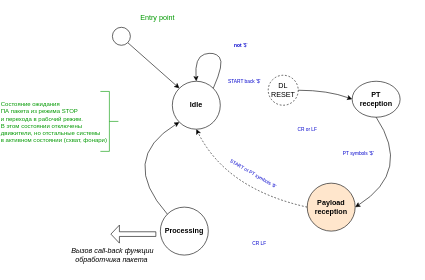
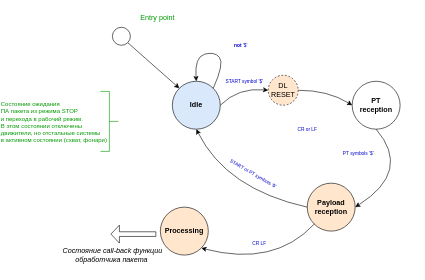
- <mxCell id="10" value="&lt;font color=&quot;#0000cc&quot;&gt;&lt;span style=&quot;font-size: 8px;&quot;&gt;START back '$'&lt;/span&gt;&lt;/font&gt;" style="text;html=1;align=center;verticalAlign=middle;resizable=0;points=[];autosize=1;strokeColor=none;fillColor=none;fontSize=6;fontColor=#808080;" parent="1" vertex="1"><mxGeometry x="275" y="125" width="90" height="20" as="geometry" /></mxCell>
+ <mxCell id="10" value="&lt;font color=&quot;#0000cc&quot;&gt;&lt;span style=&quot;font-size: 8px;&quot;&gt;START symbol '$'&lt;/span&gt;&lt;/font&gt;" style="text;html=1;align=center;verticalAlign=middle;resizable=0;points=[];autosize=1;strokeColor=none;fillColor=none;fontSize=6;fontColor=#808080;" parent="1" vertex="1"><mxGeometry x="275" y="125" width="90" height="20" as="geometry" /></mxCell>
- <mxCell id="7" value="&lt;font color=&quot;#000000&quot;&gt;DL RESET&lt;/font&gt;" style="ellipse;whiteSpace=wrap;html=1;aspect=fixed;fontSize=12;fontColor=#009900;strokeColor=#000000;dashed=1;" parent="1" vertex="1"><mxGeometry x="360" y="125" width="50" height="50" as="geometry" /></mxCell>
+ <mxCell id="7" value="&lt;font color=&quot;#000000&quot;&gt;DL RESET&lt;/font&gt;" style="ellipse;whiteSpace=wrap;html=1;aspect=fixed;fontSize=12;fontColor=#009900;strokeColor=#000000;dashed=1;fillColor=#ffe6cc;" parent="1" vertex="1"><mxGeometry x="360" y="125" width="50" height="50" as="geometry" /></mxCell>
- <mxCell id="6" value="&lt;b&gt;PT&lt;br&gt;reception&lt;/b&gt;" style="ellipse;whiteSpace=wrap;html=1;aspect=fixed;" parent="1" vertex="1"><mxGeometry x="500" y="135" width="80" height="60" as="geometry" /></mxCell>
+ <mxCell id="6" value="&lt;b&gt;PT&lt;br&gt;reception&lt;/b&gt;" style="ellipse;whiteSpace=wrap;html=1;aspect=fixed;" parent="1" vertex="1"><mxGeometry x="500" y="135" width="80" height="80" as="geometry" /></mxCell>
+ <mxCell id="8" value="" style="curved=1;endArrow=classic;html=1;rounded=0;fontSize=8;fontColor=#0000CC;strokeColor=#000000;entryX=0;entryY=0.5;entryDx=0;entryDy=0;exitX=1;exitY=0.5;exitDx=0;exitDy=0;" parent="1" source="2" target="7" edge="1"><mxGeometry width="50" height="50" relative="1" as="geometry"><mxPoint x="320" y="255" as="sourcePoint" /><mxPoint x="86.569" y="315" as="targetPoint" /><Array as="points"><mxPoint x="310" y="145" /></Array></mxGeometry></mxCell>
- <mxCell id="2" value="&lt;b&gt;Idle&lt;/b&gt;" style="ellipse;whiteSpace=wrap;html=1;aspect=fixed;" parent="1" vertex="1"><mxGeometry x="200" y="135" width="80" height="80" as="geometry" /></mxCell>
+ <mxCell id="2" value="&lt;b&gt;Idle&lt;/b&gt;" style="ellipse;whiteSpace=wrap;html=1;aspect=fixed;fillColor=#dae8fc;" parent="1" vertex="1"><mxGeometry x="200" y="135" width="80" height="80" as="geometry" /></mxCell>
- <mxCell id="22" value="" style="curved=1;endArrow=classic;html=1;rounded=0;fontSize=8;fontColor=#0000CC;strokeColor=#000000;entryX=0;entryY=1;entryDx=0;entryDy=0;exitX=0;exitY=0;exitDx=0;exitDy=0;" parent="1" source="19" target="2" edge="1"><mxGeometry width="50" height="50" relative="1" as="geometry"><mxPoint x="199.996" y="279.004" as="sourcePoint" /><mxPoint x="11.564" y="319.004" as="targetPoint" /><Array as="points"><mxPoint x="110" y="265" /></Array></mxGeometry></mxCell>
- <mxCell id="17" value="" style="curved=1;endArrow=classic;html=1;rounded=0;fontSize=8;fontColor=#0000CC;strokeColor=#000000;entryX=0.5;entryY=1;entryDx=0;entryDy=0;exitX=0;exitY=0.5;exitDx=0;exitDy=0;dashed=1;" parent="1" source="14" target="2" edge="1"><mxGeometry width="50" height="50" relative="1" as="geometry"><mxPoint x="390.716" y="315.004" as="sourcePoint" /><mxPoint x="147.284" y="315.004" as="targetPoint" /><Array as="points"><mxPoint x="290" y="315" /></Array></mxGeometry></mxCell>
+ <mxCell id="17" value="" style="curved=1;endArrow=classic;html=1;rounded=0;fontSize=8;fontColor=#0000CC;strokeColor=#000000;entryX=0.5;entryY=1;entryDx=0;entryDy=0;exitX=0;exitY=0.5;exitDx=0;exitDy=0;" parent="1" source="14" target="2" edge="1"><mxGeometry width="50" height="50" relative="1" as="geometry"><mxPoint x="390.716" y="315.004" as="sourcePoint" /><mxPoint x="147.284" y="315.004" as="targetPoint" /><Array as="points"><mxPoint x="290" y="315" /></Array></mxGeometry></mxCell>
- <mxCell id="19" value="&lt;b&gt;Processing&lt;/b&gt;" style="ellipse;whiteSpace=wrap;html=1;aspect=fixed;" parent="1" vertex="1"><mxGeometry x="180" y="345" width="80" height="80" as="geometry" /></mxCell>
+ <mxCell id="19" value="&lt;b&gt;Processing&lt;/b&gt;" style="ellipse;whiteSpace=wrap;html=1;aspect=fixed;fillColor=#ffe6cc;" parent="1" vertex="1"><mxGeometry x="180" y="345" width="80" height="80" as="geometry" /></mxCell>
+ <mxCell id="20" value="" style="curved=1;endArrow=classic;html=1;rounded=0;fontSize=8;fontColor=#0000CC;strokeColor=#000000;entryX=1;entryY=1;entryDx=0;entryDy=0;exitX=0;exitY=1;exitDx=0;exitDy=0;" parent="1" source="14" target="19" edge="1"><mxGeometry width="50" height="50" relative="1" as="geometry"><mxPoint x="495" y="555" as="sourcePoint" /><mxPoint x="310" y="425" as="targetPoint" /><Array as="points"><mxPoint x="370" y="445" /></Array></mxGeometry></mxCell>
- <mxCell id="24" value="&lt;i&gt;Вызов call-back функции &lt;br&gt;обработчика пакета&amp;nbsp;&lt;/i&gt;" style="text;html=1;align=center;verticalAlign=middle;resizable=0;points=[];autosize=1;strokeColor=none;fillColor=none;" parent="1" vertex="1"><mxGeometry x="20" y="405" width="160" height="40" as="geometry" /></mxCell>
+ <mxCell id="24" value="&lt;i&gt;Состояние call-back функции &lt;br&gt;обработчика пакета&amp;nbsp;&lt;/i&gt;" style="text;html=1;align=center;verticalAlign=middle;resizable=0;points=[];autosize=1;strokeColor=none;fillColor=none;" parent="1" vertex="1"><mxGeometry x="20" y="405" width="160" height="40" as="geometry" /></mxCell>
